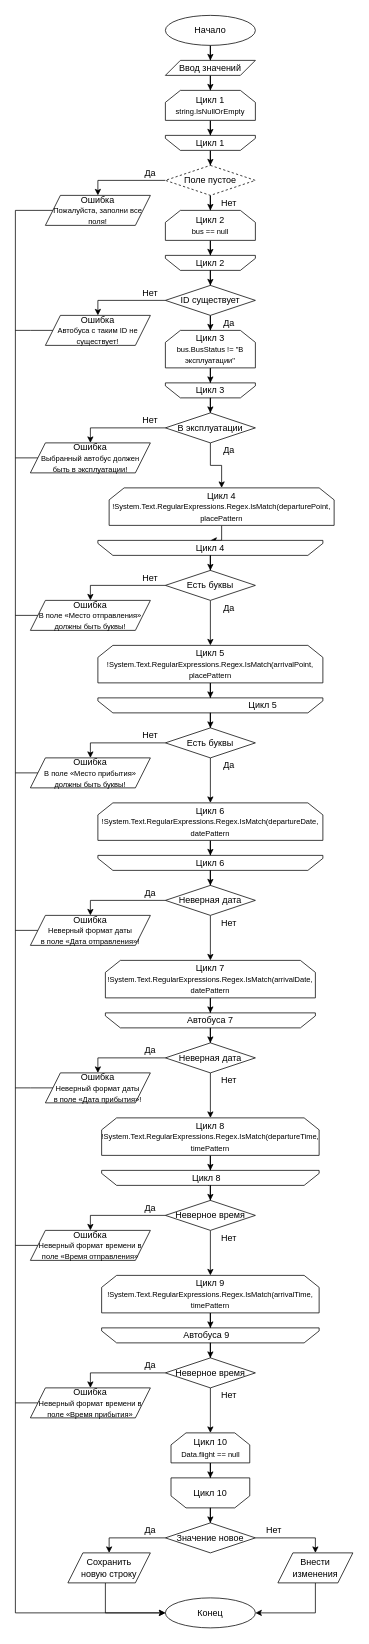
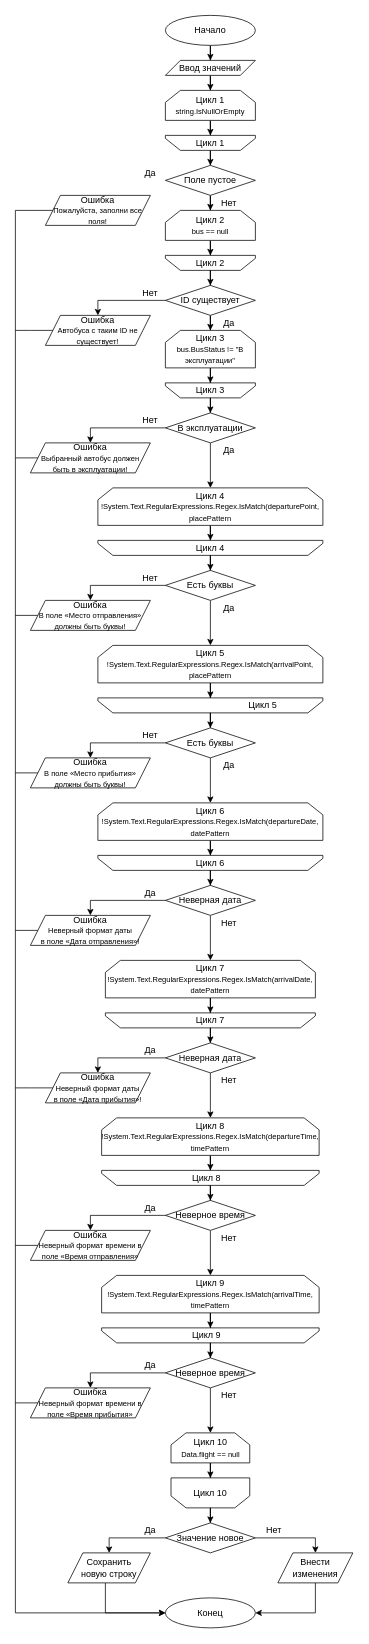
- <mxCell id="9" style="edgeStyle=orthogonalEdgeStyle;rounded=0;orthogonalLoop=1;jettySize=auto;html=1;entryX=0.5;entryY=0;entryDx=0;entryDy=0;" parent="1" source="11" target="13" edge="1"><mxGeometry relative="1" as="geometry" /></mxCell>
- <mxCell id="11" value="Поле пустое" style="rhombus;whiteSpace=wrap;html=1;dashed=1;" parent="1" vertex="1"><mxGeometry x="220" y="220" width="120" height="40" as="geometry" /></mxCell>
+ <mxCell id="11" value="Поле пустое" style="rhombus;whiteSpace=wrap;html=1;" parent="1" vertex="1"><mxGeometry x="220" y="220" width="120" height="40" as="geometry" /></mxCell>
- <mxCell id="45" value="Цикл 4&lt;br&gt;&lt;font style=&quot;font-size: 10px;&quot;&gt;!System.Text.RegularExpressions.Regex.IsMatch(departurePoint, placePattern&lt;/font&gt;" style="shape=loopLimit;whiteSpace=wrap;html=1;" parent="1" vertex="1"><mxGeometry x="145" y="650" width="300" height="50" as="geometry" /></mxCell>
+ <mxCell id="45" value="Цикл 4&lt;br&gt;&lt;font style=&quot;font-size: 10px;&quot;&gt;!System.Text.RegularExpressions.Regex.IsMatch(departurePoint, placePattern&lt;/font&gt;" style="shape=loopLimit;whiteSpace=wrap;html=1;" parent="1" vertex="1"><mxGeometry x="130" y="650" width="300" height="50" as="geometry" /></mxCell>
- <mxCell id="88" value="Автобуса 7" style="text;html=1;align=center;verticalAlign=middle;whiteSpace=wrap;rounded=0;direction=west;" parent="86" vertex="1"><mxGeometry x="70" y="2.5" width="140" height="15" as="geometry" /></mxCell>
+ <mxCell id="88" value="Цикл 7" style="text;html=1;align=center;verticalAlign=middle;whiteSpace=wrap;rounded=0;direction=west;" parent="86" vertex="1"><mxGeometry x="70" y="2.5" width="140" height="15" as="geometry" /></mxCell>
- <mxCell id="114" value="Автобуса 9" style="text;html=1;align=center;verticalAlign=middle;whiteSpace=wrap;rounded=0;direction=west;" parent="112" vertex="1"><mxGeometry x="70" y="2.5" width="140" height="15" as="geometry" /></mxCell>
+ <mxCell id="114" value="Цикл 9" style="text;html=1;align=center;verticalAlign=middle;whiteSpace=wrap;rounded=0;direction=west;" parent="112" vertex="1"><mxGeometry x="70" y="2.5" width="140" height="15" as="geometry" /></mxCell>
